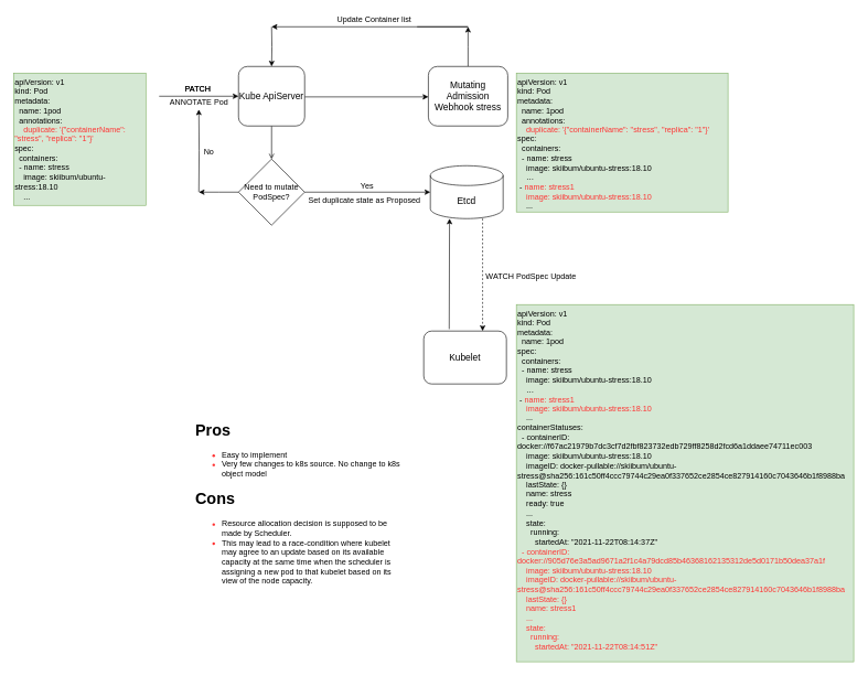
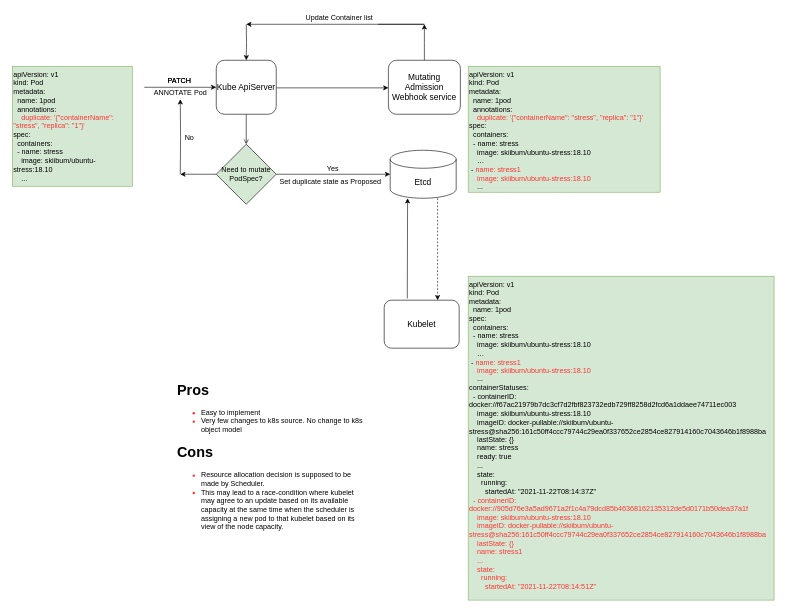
- <mxCell id="9" value="&lt;font style=&quot;font-size: 14px&quot;&gt;Mutating Admission Webhook stress&lt;/font&gt;" style="rounded=1;whiteSpace=wrap;html=1;" vertex="1" parent="1"><mxGeometry x="647" y="100" width="120" height="90" as="geometry" /></mxCell>
+ <mxCell id="9" value="&lt;font style=&quot;font-size: 14px&quot;&gt;Mutating Admission Webhook service&lt;/font&gt;" style="rounded=1;whiteSpace=wrap;html=1;" vertex="1" parent="1"><mxGeometry x="647" y="100" width="120" height="90" as="geometry" /></mxCell>
- <mxCell id="12" value="Need to mutate PodSpec?" style="rhombus;whiteSpace=wrap;html=1;" vertex="1" parent="1"><mxGeometry x="360" y="240" width="100" height="100" as="geometry" /></mxCell>
+ <mxCell id="12" value="Need to mutate PodSpec?" style="rhombus;whiteSpace=wrap;html=1;fillColor=#d5e8d4;" vertex="1" parent="1"><mxGeometry x="360" y="240" width="100" height="100" as="geometry" /></mxCell>
- <mxCell id="23" value="&lt;font style=&quot;font-size: 12px&quot;&gt;WATCH PodSpec Update&lt;/font&gt;" style="text;html=1;resizable=0;autosize=1;align=center;verticalAlign=middle;points=[];fillColor=none;strokeColor=none;rounded=0;fontFamily=Helvetica;fontSize=14;" vertex="1" parent="1"><mxGeometry x="727" y="406" width="150" height="20" as="geometry" /></mxCell>
